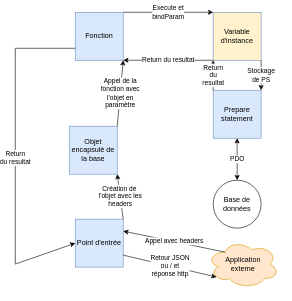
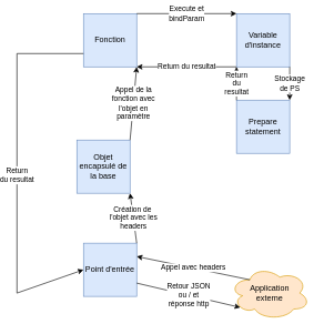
- <mxCell id="4" value="Variable d'instance" style="whiteSpace=wrap;html=1;aspect=fixed;fillColor=#fff2cc;strokeColor=#6c8ebf;" vertex="1" parent="1"><mxGeometry x="350" y="20" width="80" height="80" as="geometry" /></mxCell>
+ <mxCell id="4" value="Variable d'instance" style="whiteSpace=wrap;html=1;aspect=fixed;fillColor=#dae8fc;strokeColor=#6c8ebf;" vertex="1" parent="1"><mxGeometry x="350" y="20" width="80" height="80" as="geometry" /></mxCell>
- <mxCell id="18" value="PDO" style="endArrow=classic;startArrow=classic;html=1;rounded=0;entryX=0.5;entryY=1;entryDx=0;entryDy=0;exitX=0.5;exitY=0;exitDx=0;exitDy=0;" edge="1" parent="1" source="2" target="3"><mxGeometry width="50" height="50" relative="1" as="geometry"><mxPoint x="390" y="290" as="sourcePoint" /><mxPoint x="440" y="240" as="targetPoint" /></mxGeometry></mxCell>
- <mxCell id="2" value="Base de données" style="ellipse;whiteSpace=wrap;html=1;aspect=fixed;" vertex="1" parent="1"><mxGeometry x="350" y="300" width="80" height="80" as="geometry" /></mxCell>
